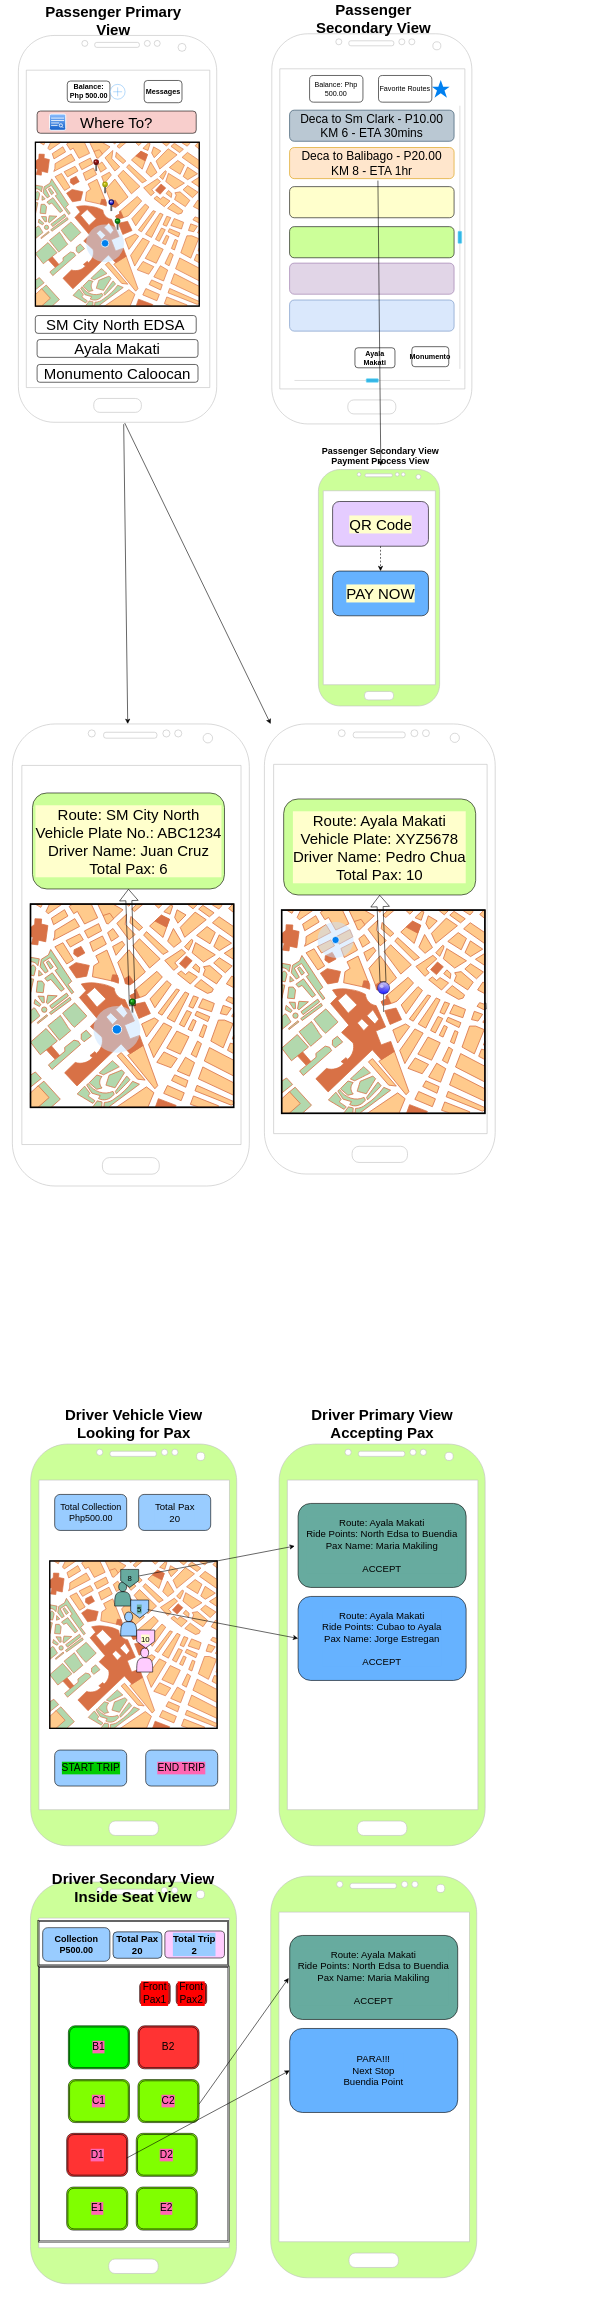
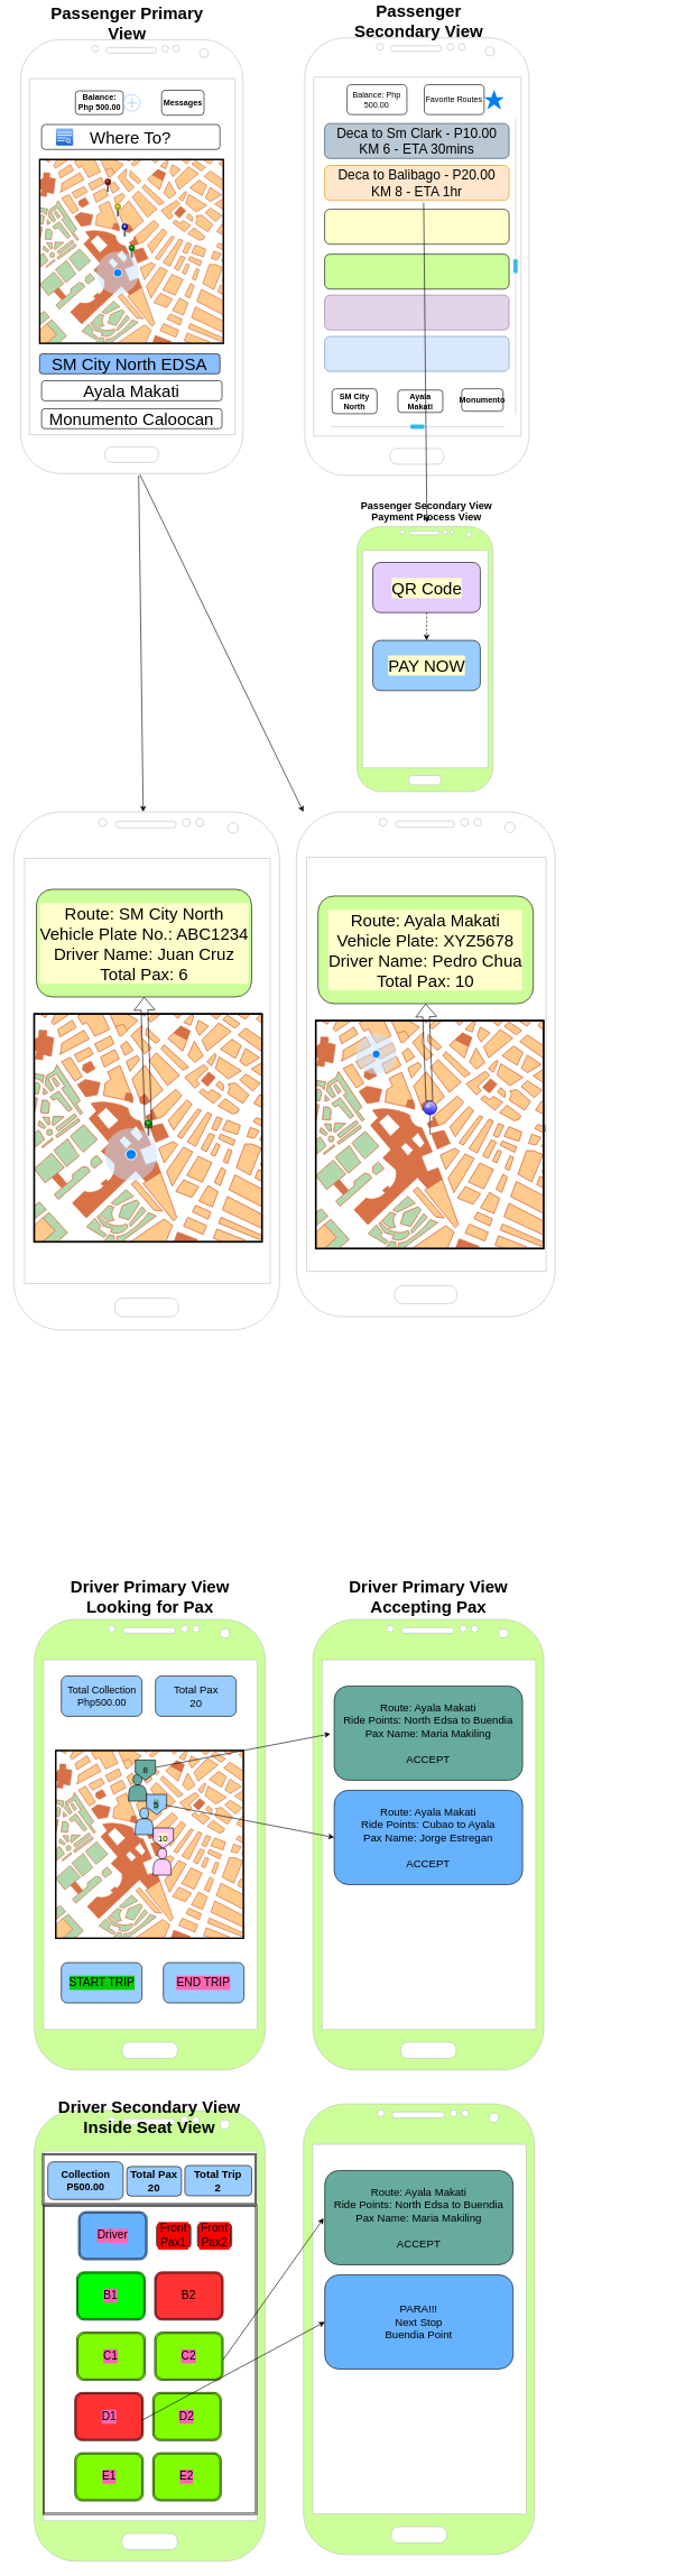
- <mxCell id="24" value="Where To?" style="rounded=1;whiteSpace=wrap;html=1;fontSize=25;fillColor=#f8cecc;" vertex="1" parent="4"><mxGeometry x="31.208" y="158.562" width="265.168" height="37.047" as="geometry" /></mxCell>
+ <mxCell id="24" value="Where To?" style="rounded=1;whiteSpace=wrap;html=1;fontSize=25;" vertex="1" parent="4"><mxGeometry x="31.208" y="158.562" width="265.168" height="37.047" as="geometry" /></mxCell>
- <mxCell id="23" value="SM City North EDSA" style="rounded=1;whiteSpace=wrap;html=1;fontSize=25;" vertex="1" parent="4"><mxGeometry x="28.215" y="499.395" width="268.161" height="29.638" as="geometry" /></mxCell>
+ <mxCell id="23" value="SM City North EDSA" style="rounded=1;whiteSpace=wrap;html=1;fontSize=25;fillColor=#8bbeff;" vertex="1" parent="4"><mxGeometry x="28.215" y="499.395" width="268.161" height="29.638" as="geometry" /></mxCell>
+ <mxCell id="25" value="&lt;b&gt;SM City North&lt;/b&gt;" style="rounded=1;whiteSpace=wrap;html=1;" vertex="1" parent="4"><mxGeometry x="463.088" y="551.261" width="66.685" height="37.047" as="geometry" /></mxCell>
- <mxCell id="59" value="PAY NOW" style="rounded=1;whiteSpace=wrap;html=1;labelBackgroundColor=#FFFFCC;fontSize=25;fontColor=none;fillColor=#66b2ff;" vertex="1" parent="56"><mxGeometry x="23.662" y="195.211" width="159.717" height="74.535" as="geometry" /></mxCell>
+ <mxCell id="59" value="PAY NOW" style="rounded=1;whiteSpace=wrap;html=1;labelBackgroundColor=#FFFFCC;fontSize=25;fontColor=none;fillColor=#99CCFF;" vertex="1" parent="56"><mxGeometry x="23.662" y="195.211" width="159.717" height="74.535" as="geometry" /></mxCell>
- <mxCell id="76" value="Driver Vehicle View&lt;br&gt;Looking for Pax" style="text;html=1;strokeColor=none;fillColor=none;align=center;verticalAlign=middle;whiteSpace=wrap;rounded=0;fontStyle=1;fontSize=25;" vertex="1" parent="62"><mxGeometry x="0.5" width="343" height="10" as="geometry" /></mxCell>
+ <mxCell id="76" value="Driver Primary View&lt;br&gt;Looking for Pax" style="text;html=1;strokeColor=none;fillColor=none;align=center;verticalAlign=middle;whiteSpace=wrap;rounded=0;fontStyle=1;fontSize=25;" vertex="1" parent="62"><mxGeometry x="0.5" width="343" height="10" as="geometry" /></mxCell>
- <mxCell id="97" value="Total Trip&lt;br style=&quot;font-size: 16px&quot;&gt;2" style="rounded=1;whiteSpace=wrap;html=1;labelBackgroundColor=#99CCFF;fontSize=16;fontColor=none;fillColor=#ffccff;fontStyle=1;" vertex="1" parent="62"><mxGeometry x="224.17" y="851.5" width="99.33" height="45" as="geometry" /></mxCell>
+ <mxCell id="97" value="Total Trip&lt;br style=&quot;font-size: 16px&quot;&gt;2" style="rounded=1;whiteSpace=wrap;html=1;labelBackgroundColor=#99CCFF;fontSize=16;fontColor=none;fillColor=#99CCFF;fontStyle=1" vertex="1" parent="62"><mxGeometry x="224.17" y="851.5" width="99.33" height="45" as="geometry" /></mxCell>
+ <mxCell id="92" value="Driver" style="shape=ext;double=1;rounded=1;whiteSpace=wrap;html=1;labelBackgroundColor=#FF66B3;fontSize=17;fontColor=none;fillColor=#66B2FF;" vertex="1" parent="83"><mxGeometry x="5.659" width="101.817" height="71.667" as="geometry" /></mxCell>
